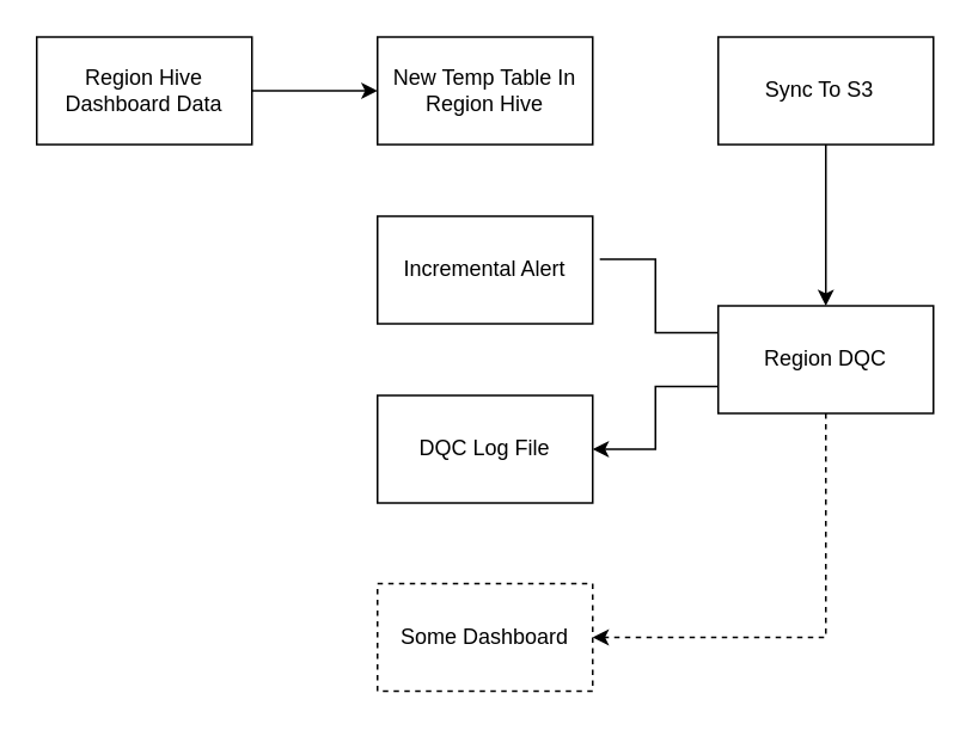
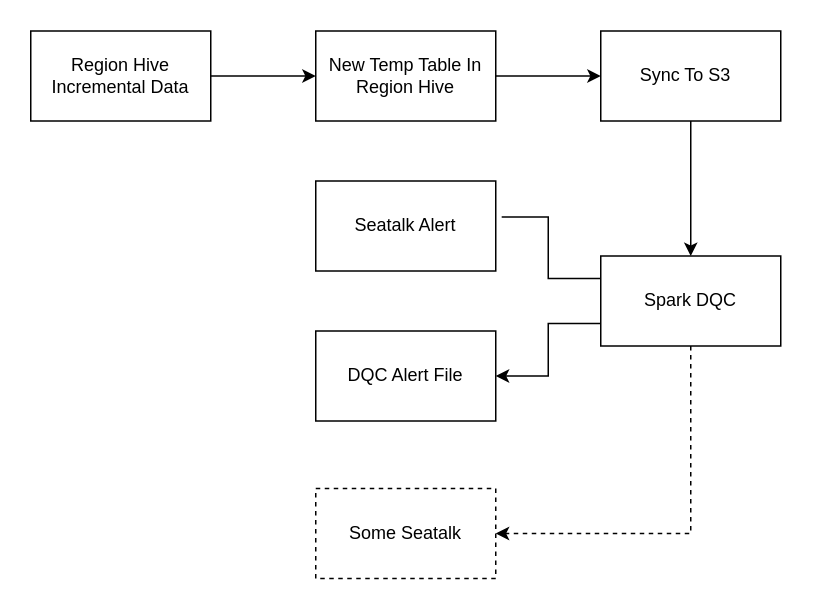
- <mxCell id="3" value="Region Hive&lt;br&gt;Dashboard Data" style="rounded=0;whiteSpace=wrap;html=1;" vertex="1" parent="1"><mxGeometry x="20" y="20" width="120" height="60" as="geometry" /></mxCell>
+ <mxCell id="3" value="Region Hive&lt;br&gt;Incremental Data" style="rounded=0;whiteSpace=wrap;html=1;" vertex="1" parent="1"><mxGeometry x="20" y="20" width="120" height="60" as="geometry" /></mxCell>
+ <mxCell id="4" style="edgeStyle=orthogonalEdgeStyle;rounded=0;orthogonalLoop=1;jettySize=auto;html=1;exitX=1;exitY=0.5;exitDx=0;exitDy=0;entryX=0;entryY=0.5;entryDx=0;entryDy=0;" edge="1" parent="1" source="5" target="7"><mxGeometry relative="1" as="geometry" /></mxCell>
- <mxCell id="12" value="Incremental Alert" style="rounded=0;whiteSpace=wrap;html=1;" vertex="1" parent="1"><mxGeometry x="210" y="120" width="120" height="60" as="geometry" /></mxCell>
+ <mxCell id="12" value="Seatalk Alert" style="rounded=0;whiteSpace=wrap;html=1;" vertex="1" parent="1"><mxGeometry x="210" y="120" width="120" height="60" as="geometry" /></mxCell>
- <mxCell id="11" value="Region DQC" style="rounded=0;whiteSpace=wrap;html=1;" vertex="1" parent="1"><mxGeometry x="400" y="170" width="120" height="60" as="geometry" /></mxCell>
+ <mxCell id="11" value="Spark DQC" style="rounded=0;whiteSpace=wrap;html=1;" vertex="1" parent="1"><mxGeometry x="400" y="170" width="120" height="60" as="geometry" /></mxCell>
- <mxCell id="13" value="DQC Log File&lt;br&gt;" style="rounded=0;whiteSpace=wrap;html=1;" vertex="1" parent="1"><mxGeometry x="210" y="220" width="120" height="60" as="geometry" /></mxCell>
+ <mxCell id="13" value="DQC Alert File&lt;br&gt;" style="rounded=0;whiteSpace=wrap;html=1;" vertex="1" parent="1"><mxGeometry x="210" y="220" width="120" height="60" as="geometry" /></mxCell>
- <mxCell id="14" value="Some Dashboard" style="rounded=0;whiteSpace=wrap;html=1;dashed=1;" vertex="1" parent="1"><mxGeometry x="210" y="325" width="120" height="60" as="geometry" /></mxCell>
+ <mxCell id="14" value="Some Seatalk" style="rounded=0;whiteSpace=wrap;html=1;dashed=1;" vertex="1" parent="1"><mxGeometry x="210" y="325" width="120" height="60" as="geometry" /></mxCell>
